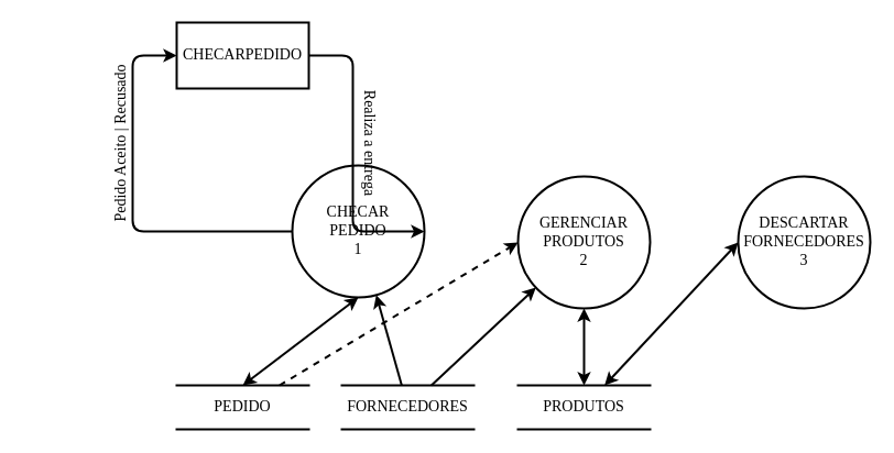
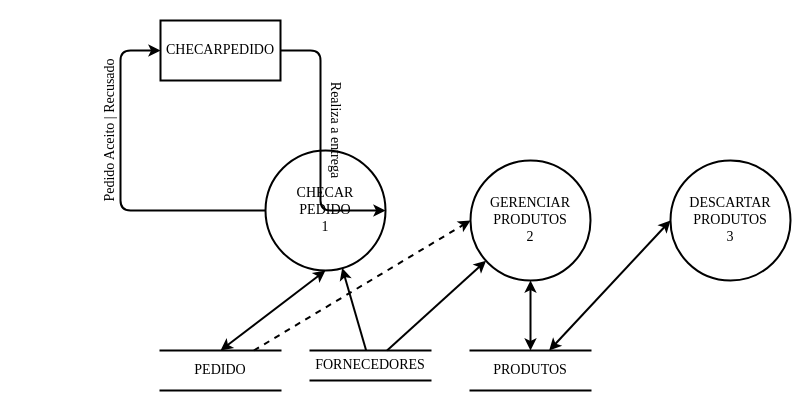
- <mxCell id="16" value="DESCARTAR&lt;br style=&quot;font-size: 14px&quot;&gt;FORNECEDORES&lt;br style=&quot;font-size: 14px&quot;&gt;3" style="ellipse;whiteSpace=wrap;html=1;aspect=fixed;strokeWidth=2;fontFamily=Tahoma;fontSize=14;" parent="1" vertex="1"><mxGeometry x="670" y="160" width="120" height="120" as="geometry" /></mxCell>
+ <mxCell id="16" value="DESCARTAR&lt;br style=&quot;font-size: 14px&quot;&gt;PRODUTOS&lt;br style=&quot;font-size: 14px&quot;&gt;3" style="ellipse;whiteSpace=wrap;html=1;aspect=fixed;strokeWidth=2;fontFamily=Tahoma;fontSize=14;" parent="1" vertex="1"><mxGeometry x="670" y="160" width="120" height="120" as="geometry" /></mxCell>
- <mxCell id="7" value="FORNECEDORES" style="shape=partialRectangle;whiteSpace=wrap;html=1;left=0;right=0;fillColor=none;strokeWidth=2;fontFamily=Tahoma;fontSize=14;" parent="1" vertex="1"><mxGeometry x="310" y="350" width="120" height="40" as="geometry" /></mxCell>
+ <mxCell id="7" value="FORNECEDORES" style="shape=partialRectangle;whiteSpace=wrap;html=1;left=0;right=0;fillColor=none;strokeWidth=2;fontFamily=Tahoma;fontSize=14;" parent="1" vertex="1"><mxGeometry x="310" y="350" width="120" height="30" as="geometry" /></mxCell>
